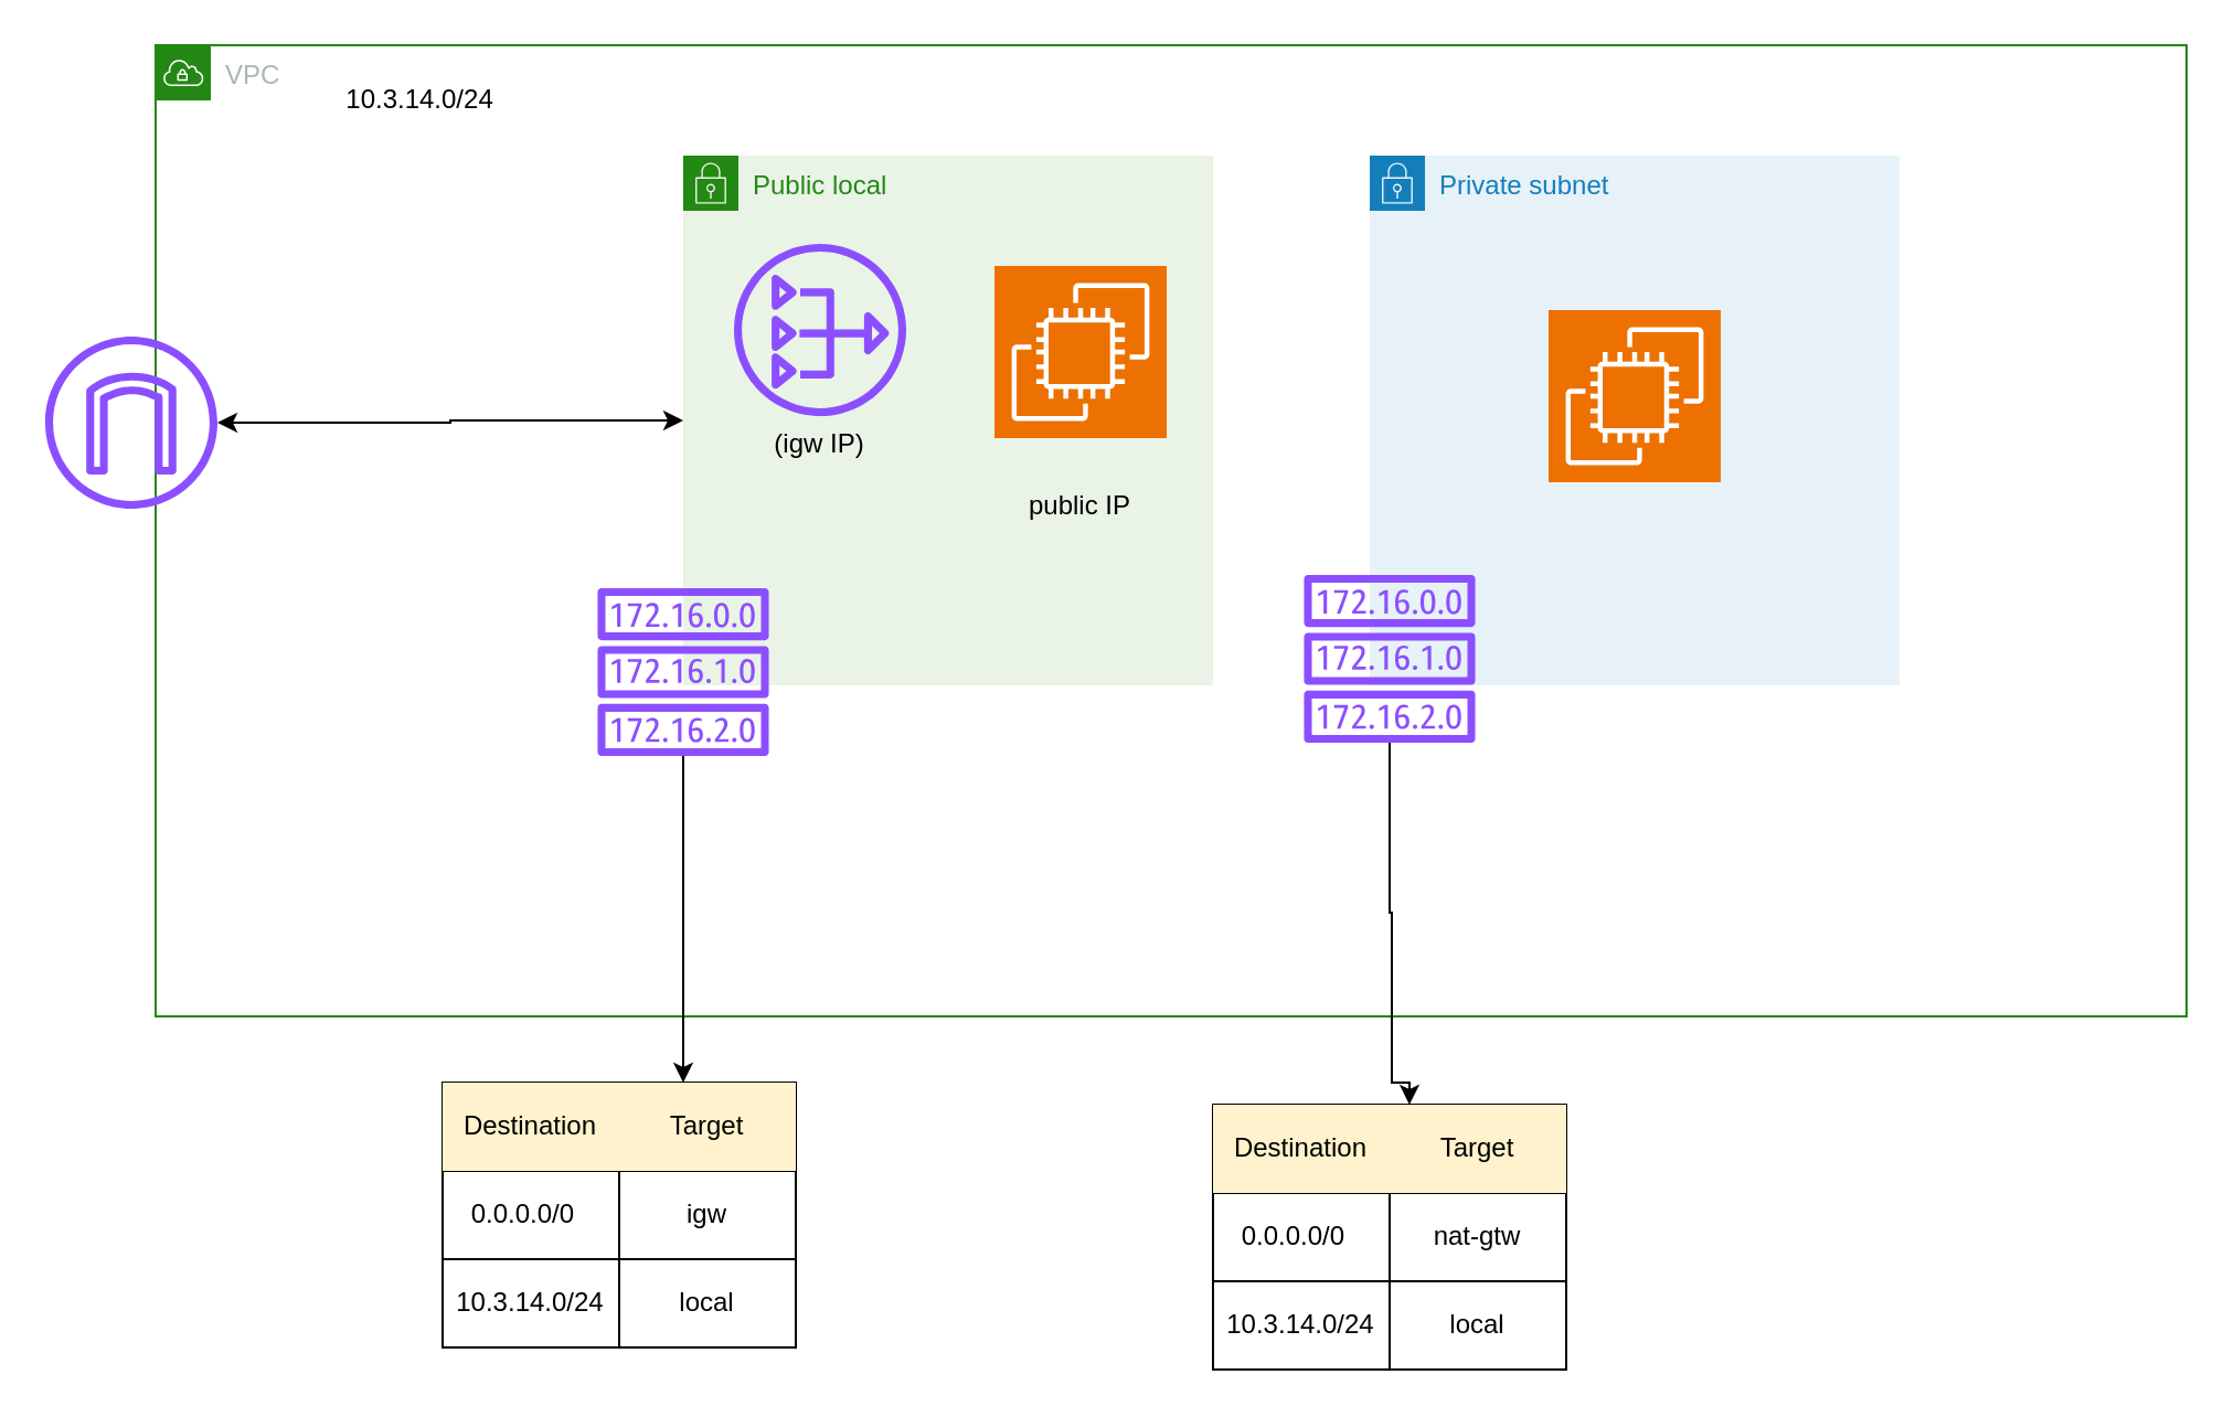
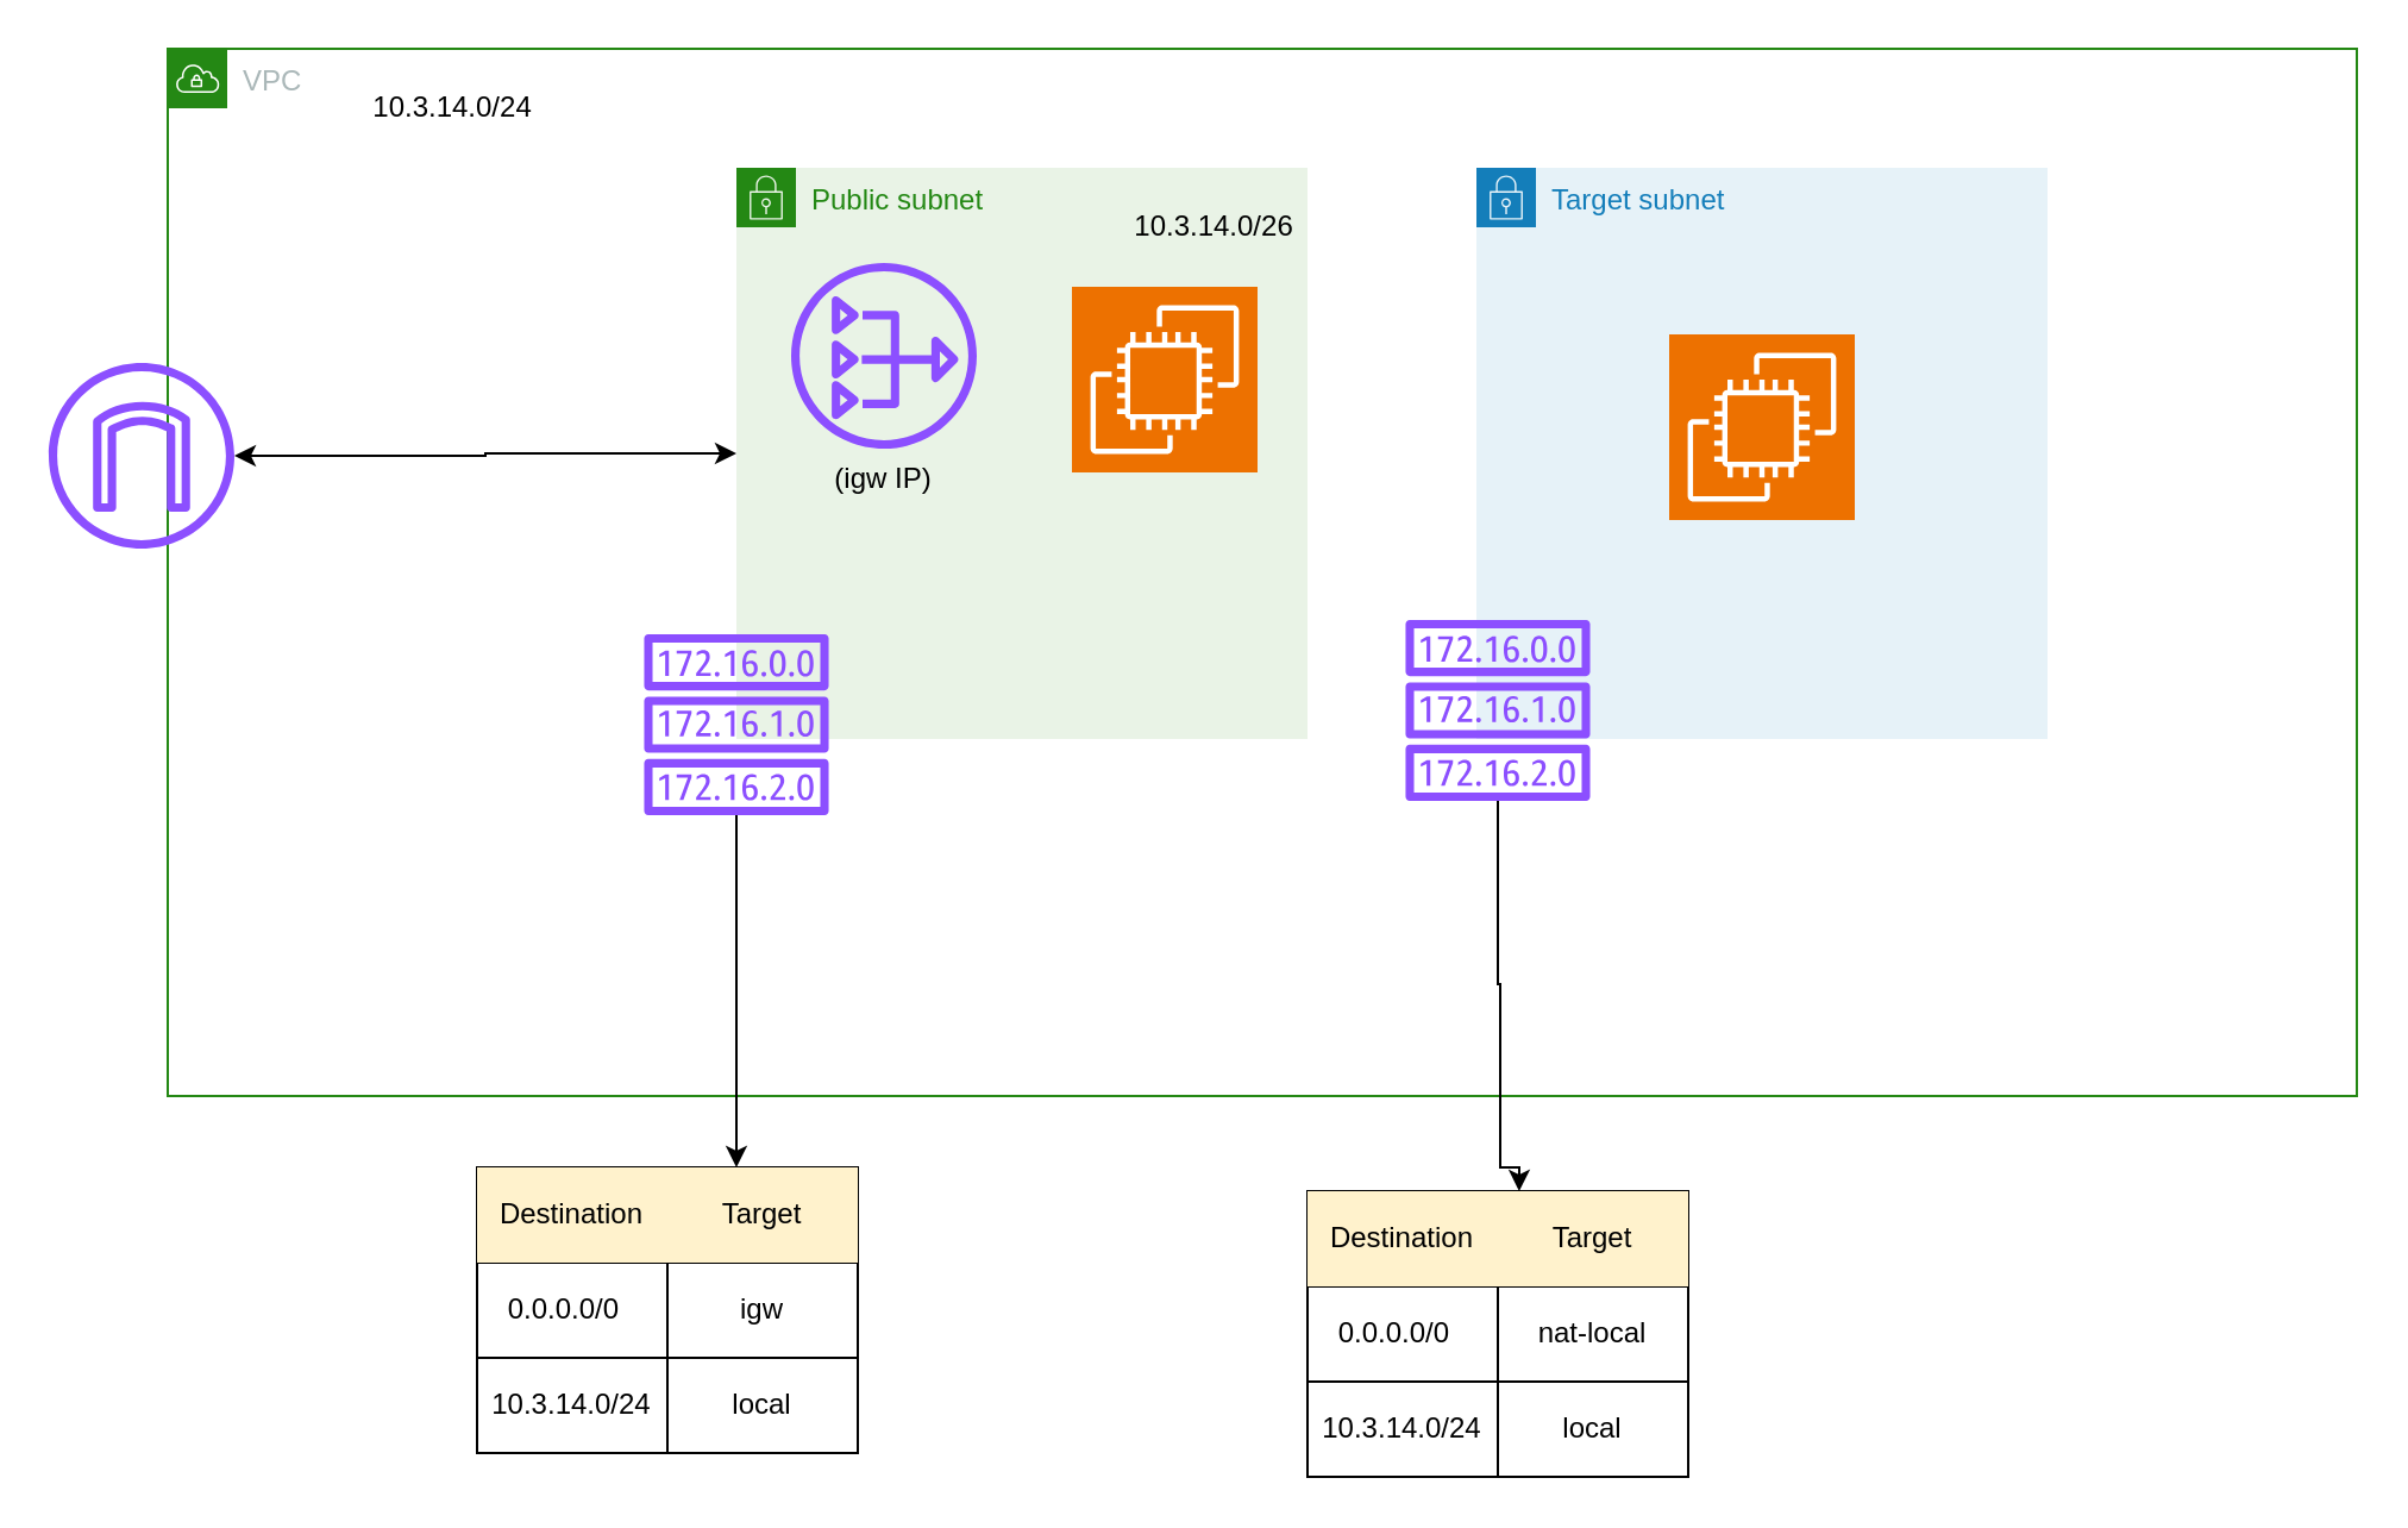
- <mxCell id="3" value="Public local" style="points=[[0,0],[0.25,0],[0.5,0],[0.75,0],[1,0],[1,0.25],[1,0.5],[1,0.75],[1,1],[0.75,1],[0.5,1],[0.25,1],[0,1],[0,0.75],[0,0.5],[0,0.25]];outlineConnect=0;gradientColor=none;html=1;whiteSpace=wrap;fontSize=12;fontStyle=0;container=1;pointerEvents=0;collapsible=0;recursiveResize=0;shape=mxgraph.aws4.group;grIcon=mxgraph.aws4.group_security_group;grStroke=0;strokeColor=#248814;fillColor=#E9F3E6;verticalAlign=top;align=left;spacingLeft=30;fontColor=#248814;dashed=0;" vertex="1" parent="2"><mxGeometry x="239" y="50" width="240" height="240" as="geometry" /></mxCell>
+ <mxCell id="3" value="Public subnet" style="points=[[0,0],[0.25,0],[0.5,0],[0.75,0],[1,0],[1,0.25],[1,0.5],[1,0.75],[1,1],[0.75,1],[0.5,1],[0.25,1],[0,1],[0,0.75],[0,0.5],[0,0.25]];outlineConnect=0;gradientColor=none;html=1;whiteSpace=wrap;fontSize=12;fontStyle=0;container=1;pointerEvents=0;collapsible=0;recursiveResize=0;shape=mxgraph.aws4.group;grIcon=mxgraph.aws4.group_security_group;grStroke=0;strokeColor=#248814;fillColor=#E9F3E6;verticalAlign=top;align=left;spacingLeft=30;fontColor=#248814;dashed=0;" vertex="1" parent="2"><mxGeometry x="239" y="50" width="240" height="240" as="geometry" /></mxCell>
- <mxCell id="9" value="Private subnet" style="points=[[0,0],[0.25,0],[0.5,0],[0.75,0],[1,0],[1,0.25],[1,0.5],[1,0.75],[1,1],[0.75,1],[0.5,1],[0.25,1],[0,1],[0,0.75],[0,0.5],[0,0.25]];outlineConnect=0;gradientColor=none;html=1;whiteSpace=wrap;fontSize=12;fontStyle=0;container=1;pointerEvents=0;collapsible=0;recursiveResize=0;shape=mxgraph.aws4.group;grIcon=mxgraph.aws4.group_security_group;grStroke=0;strokeColor=#147EBA;fillColor=#E6F2F8;verticalAlign=top;align=left;spacingLeft=30;fontColor=#147EBA;dashed=0;" vertex="1" parent="2"><mxGeometry x="550" y="50" width="240" height="240" as="geometry" /></mxCell>
+ <mxCell id="9" value="Target subnet" style="points=[[0,0],[0.25,0],[0.5,0],[0.75,0],[1,0],[1,0.25],[1,0.5],[1,0.75],[1,1],[0.75,1],[0.5,1],[0.25,1],[0,1],[0,0.75],[0,0.5],[0,0.25]];outlineConnect=0;gradientColor=none;html=1;whiteSpace=wrap;fontSize=12;fontStyle=0;container=1;pointerEvents=0;collapsible=0;recursiveResize=0;shape=mxgraph.aws4.group;grIcon=mxgraph.aws4.group_security_group;grStroke=0;strokeColor=#147EBA;fillColor=#E6F2F8;verticalAlign=top;align=left;spacingLeft=30;fontColor=#147EBA;dashed=0;" vertex="1" parent="2"><mxGeometry x="550" y="50" width="240" height="240" as="geometry" /></mxCell>
+ <mxCell id="6" value="10.3.14.0/26" style="text;html=1;strokeColor=none;fillColor=none;align=center;verticalAlign=middle;whiteSpace=wrap;rounded=0;" vertex="1" parent="3"><mxGeometry x="171" y="10" width="60" height="30" as="geometry" /></mxCell>
- <mxCell id="8" value="public IP" style="text;html=1;strokeColor=none;fillColor=none;align=center;verticalAlign=middle;whiteSpace=wrap;rounded=0;" vertex="1" parent="3"><mxGeometry x="150" y="140" width="60" height="38" as="geometry" /></mxCell>
- <mxCell id="32" value="nat-gtw" style="shape=partialRectangle;html=1;whiteSpace=wrap;connectable=0;strokeColor=inherit;overflow=hidden;fillColor=none;top=0;left=0;bottom=0;right=0;pointerEvents=1;" vertex="1" parent="30"><mxGeometry x="80" width="80" height="40" as="geometry"><mxRectangle width="80" height="40" as="alternateBounds" /></mxGeometry></mxCell>
+ <mxCell id="32" value="nat-local" style="shape=partialRectangle;html=1;whiteSpace=wrap;connectable=0;strokeColor=inherit;overflow=hidden;fillColor=none;top=0;left=0;bottom=0;right=0;pointerEvents=1;" vertex="1" parent="30"><mxGeometry x="80" width="80" height="40" as="geometry"><mxRectangle width="80" height="40" as="alternateBounds" /></mxGeometry></mxCell>
